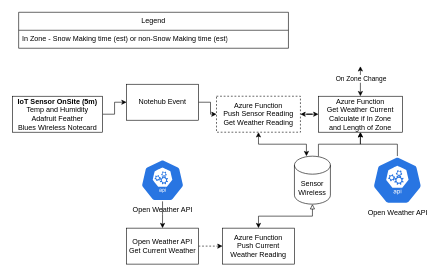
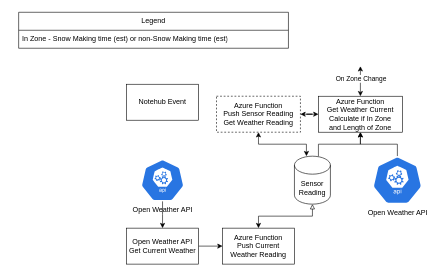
- <mxCell id="2" value="" style="edgeStyle=orthogonalEdgeStyle;rounded=0;orthogonalLoop=1;jettySize=auto;html=1;" edge="1" parent="1" source="3" target="8"><mxGeometry relative="1" as="geometry" /></mxCell>
- <mxCell id="7" value="" style="edgeStyle=orthogonalEdgeStyle;rounded=0;orthogonalLoop=1;jettySize=auto;html=1;" edge="1" parent="1" source="8" target="11"><mxGeometry relative="1" as="geometry" /></mxCell>
- <mxCell id="3" value="&lt;div&gt;&lt;b&gt;IoT Sensor OnSite (5m)&lt;br&gt;&lt;/b&gt;&lt;/div&gt;&lt;div&gt;Temp and Humidity&lt;/div&gt;&lt;div&gt;Adafruit Feather&lt;/div&gt;&lt;div&gt;Blues Wireless Notecard&lt;br&gt;&lt;/div&gt;" style="rounded=0;whiteSpace=wrap;html=1;" vertex="1" parent="1"><mxGeometry x="20" y="160" width="150" height="60" as="geometry" /></mxCell>
- <mxCell id="12" value="&lt;div&gt;Sensor&lt;/div&gt;&lt;div&gt;Wireless&lt;br&gt;&lt;/div&gt;" style="shape=cylinder3;whiteSpace=wrap;html=1;boundedLbl=1;backgroundOutline=1;size=15;" vertex="1" parent="1"><mxGeometry x="490" y="260" width="60" height="80" as="geometry" /></mxCell>
+ <mxCell id="12" value="&lt;div&gt;Sensor&lt;/div&gt;&lt;div&gt;Reading&lt;br&gt;&lt;/div&gt;" style="shape=cylinder3;whiteSpace=wrap;html=1;boundedLbl=1;backgroundOutline=1;size=15;" vertex="1" parent="1"><mxGeometry x="490" y="260" width="60" height="80" as="geometry" /></mxCell>
- <mxCell id="4" value="" style="edgeStyle=orthogonalEdgeStyle;rounded=0;orthogonalLoop=1;jettySize=auto;html=1;dashed=1;" edge="1" parent="1" source="6" target="14"><mxGeometry relative="1" as="geometry" /></mxCell>
+ <mxCell id="4" value="" style="edgeStyle=orthogonalEdgeStyle;rounded=0;orthogonalLoop=1;jettySize=auto;html=1;" edge="1" parent="1" source="6" target="14"><mxGeometry relative="1" as="geometry" /></mxCell>
